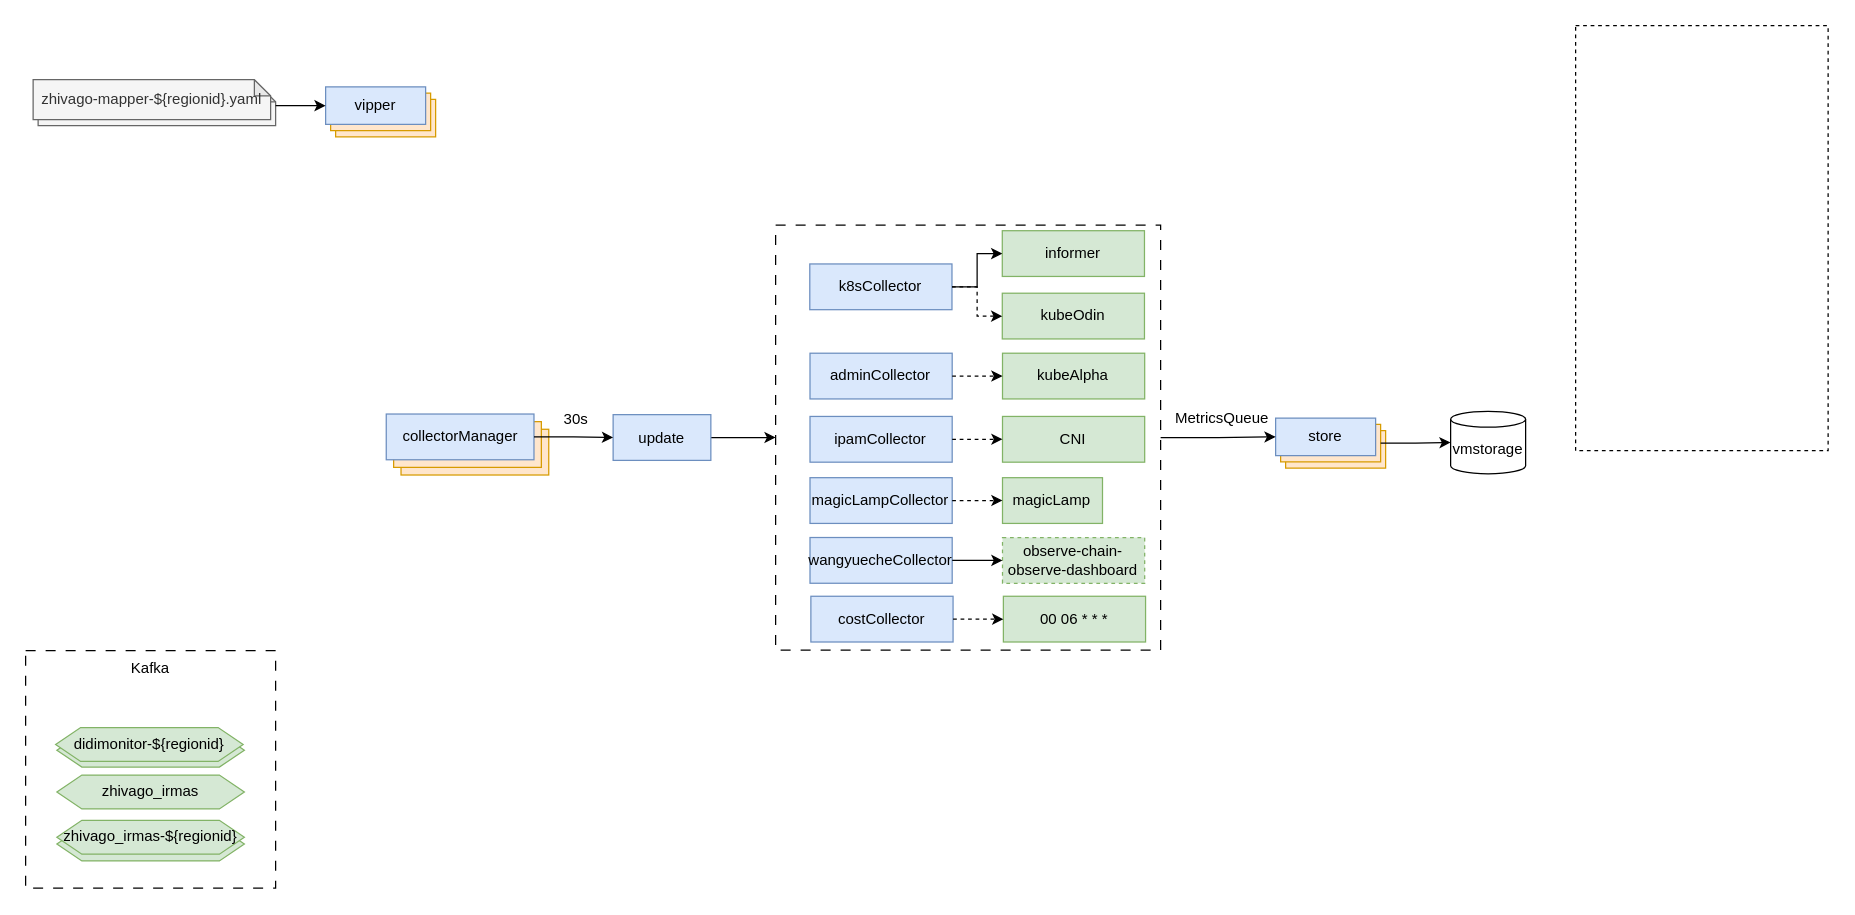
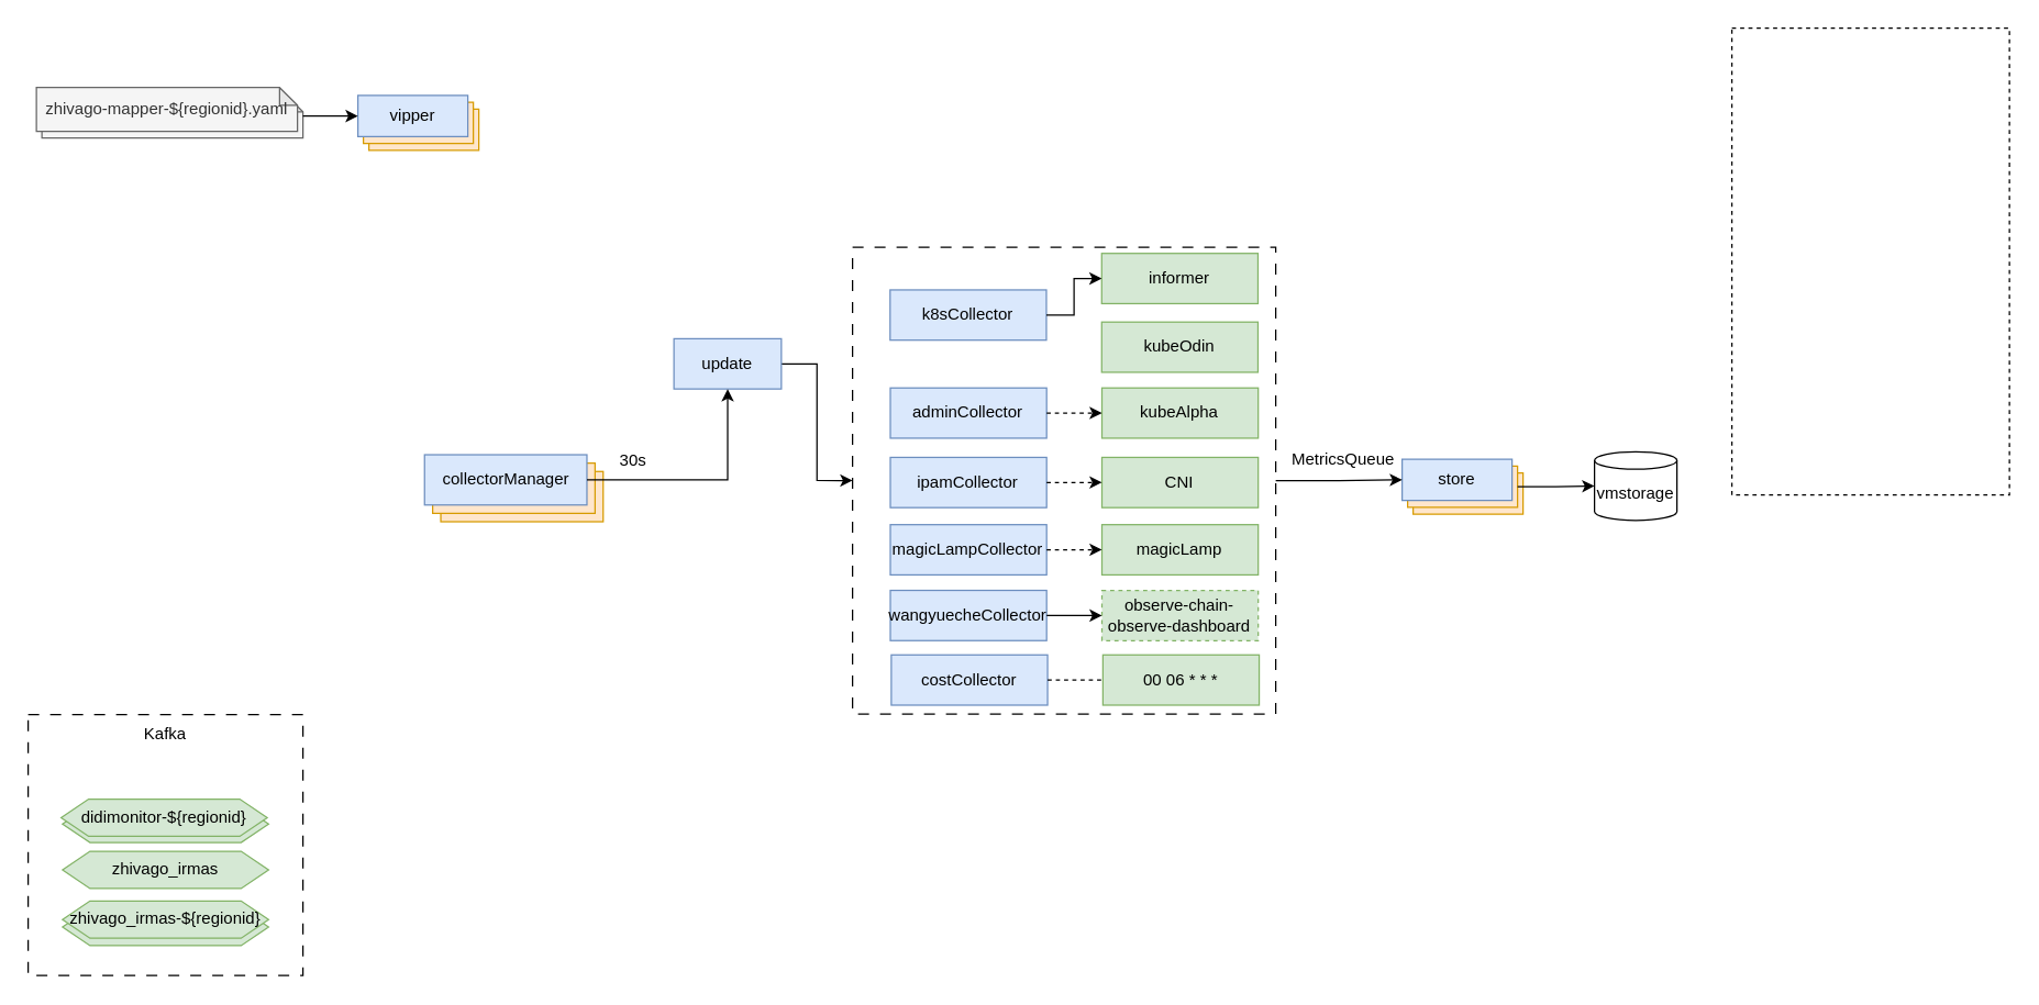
- <mxCell id="47" value="" style="edgeStyle=orthogonalEdgeStyle;rounded=0;orthogonalLoop=1;jettySize=auto;html=1;dashed=1;" parent="35" source="44" target="46" edge="1"><mxGeometry relative="1" as="geometry" /></mxCell>
- <mxCell id="32" value="update" style="rounded=0;whiteSpace=wrap;html=1;fillColor=#dae8fc;strokeColor=#6c8ebf;" parent="1" vertex="1"><mxGeometry x="490" y="331.22" width="78.18" height="36.59" as="geometry" /></mxCell>
+ <mxCell id="32" value="update" style="rounded=0;whiteSpace=wrap;html=1;fillColor=#dae8fc;strokeColor=#6c8ebf;" parent="1" vertex="1"><mxGeometry x="490" y="246.22" width="78.18" height="36.59" as="geometry" /></mxCell>
- <mxCell id="40" value="magicLamp" style="rounded=0;whiteSpace=wrap;html=1;fillColor=#d5e8d4;strokeColor=#82b366;" parent="35" vertex="1"><mxGeometry x="171.498" y="202.14" width="80" height="36.585" as="geometry" /></mxCell>
+ <mxCell id="40" value="magicLamp" style="rounded=0;whiteSpace=wrap;html=1;fillColor=#d5e8d4;strokeColor=#82b366;" parent="35" vertex="1"><mxGeometry x="171.498" y="202.14" width="113.75" height="36.585" as="geometry" /></mxCell>
- <mxCell id="56" value="" style="edgeStyle=orthogonalEdgeStyle;rounded=0;orthogonalLoop=1;jettySize=auto;html=1;dashed=1;" edge="1" parent="35" source="54" target="55"><mxGeometry relative="1" as="geometry" /></mxCell>
+ <mxCell id="56" value="" style="edgeStyle=orthogonalEdgeStyle;rounded=0;orthogonalLoop=1;jettySize=auto;html=1;dashed=1;endArrow=none;" edge="1" parent="35" source="54" target="55"><mxGeometry relative="1" as="geometry" /></mxCell>
